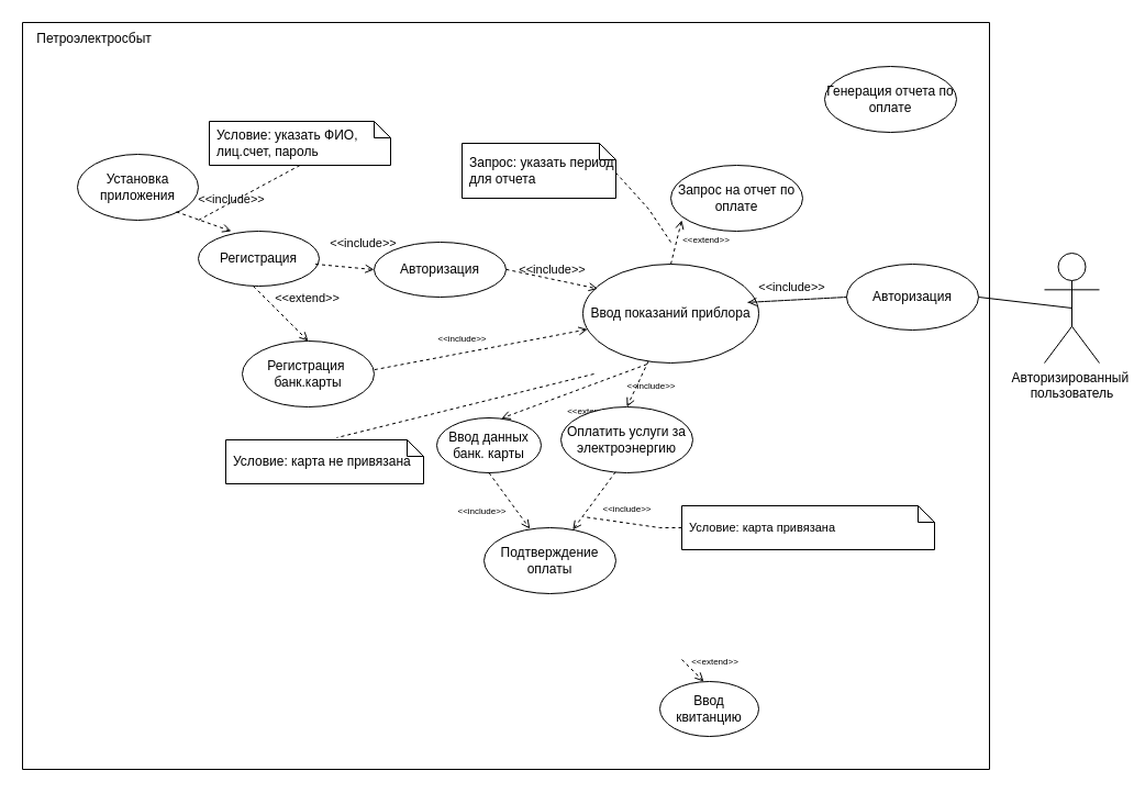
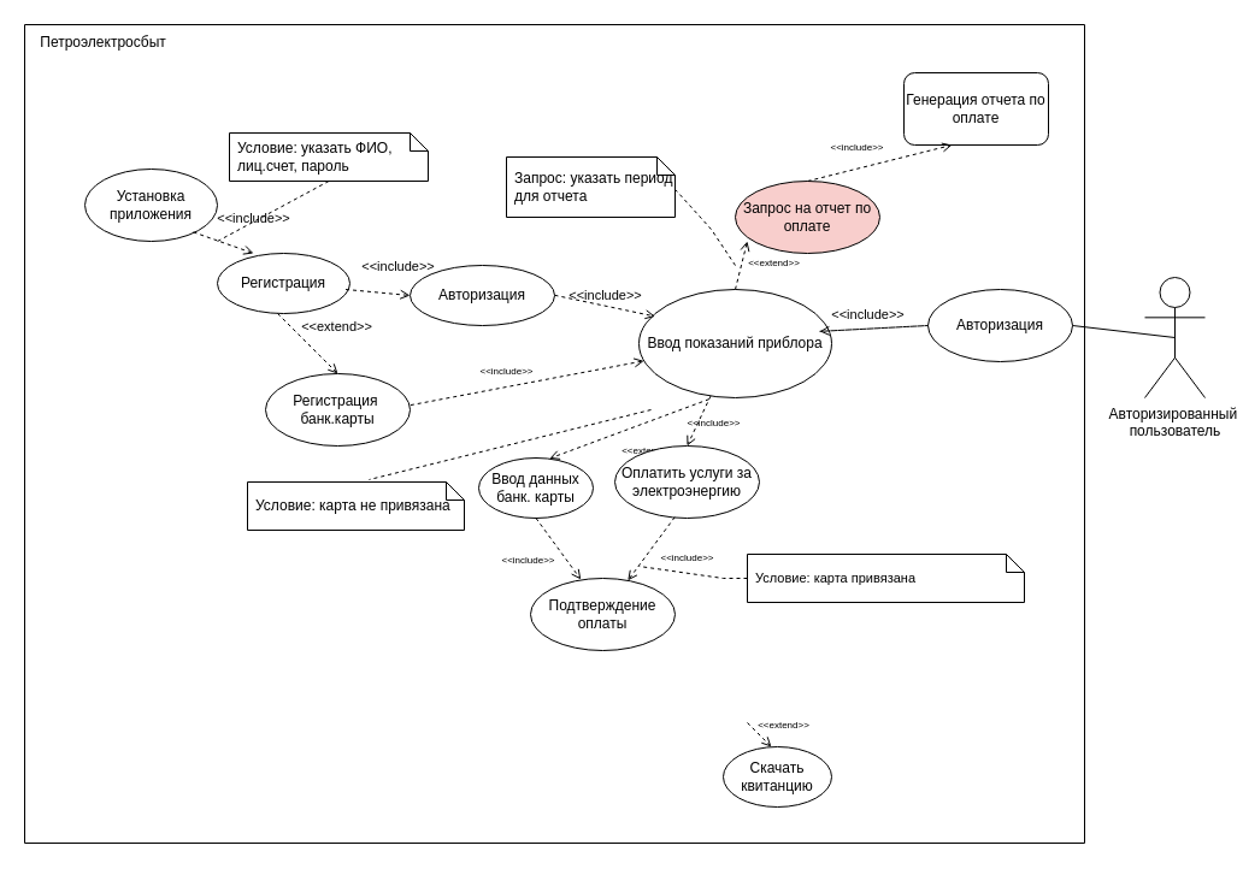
- <mxCell id="6" value="Генерация отчета по оплате" style="ellipse;whiteSpace=wrap;html=1;glass=0;" parent="2" vertex="1"><mxGeometry x="730" y="40" width="120" height="60" as="geometry" /></mxCell>
+ <mxCell id="6" value="Генерация отчета по оплате" style="whiteSpace=wrap;html=1;glass=0;rounded=1;" parent="2" vertex="1"><mxGeometry x="730" y="40" width="120" height="60" as="geometry" /></mxCell>
+ <mxCell id="9" value="&lt;font style=&quot;font-size: 8px;&quot;&gt;&amp;lt;&amp;lt;include&amp;gt;&amp;gt;&lt;/font&gt;" style="html=1;verticalAlign=bottom;labelBackgroundColor=none;endArrow=open;endFill=0;dashed=1;rounded=0;entryX=0.333;entryY=1;entryDx=0;entryDy=0;entryPerimeter=0;exitX=0.5;exitY=0;exitDx=0;exitDy=0;" parent="2" source="7" target="6" edge="1"><mxGeometry x="-0.266" y="9" width="160" relative="1" as="geometry"><mxPoint x="590" y="130" as="sourcePoint" /><mxPoint x="650" y="120" as="targetPoint" /><mxPoint as="offset" /></mxGeometry></mxCell>
- <mxCell id="7" value="Запрос на отчет по оплате" style="ellipse;whiteSpace=wrap;html=1;glass=0;" parent="2" vertex="1"><mxGeometry x="590" y="130" width="120" height="60" as="geometry" /></mxCell>
+ <mxCell id="7" value="Запрос на отчет по оплате" style="ellipse;whiteSpace=wrap;html=1;glass=0;fillColor=#f8cecc;" parent="2" vertex="1"><mxGeometry x="590" y="130" width="120" height="60" as="geometry" /></mxCell>
- <mxCell id="20" value="Ввод квитанцию" style="ellipse;whiteSpace=wrap;html=1;glass=0;" parent="2" vertex="1"><mxGeometry x="580" y="600" width="90" height="50" as="geometry" /></mxCell>
+ <mxCell id="20" value="Скачать квитанцию" style="ellipse;whiteSpace=wrap;html=1;glass=0;" parent="2" vertex="1"><mxGeometry x="580" y="600" width="90" height="50" as="geometry" /></mxCell>
